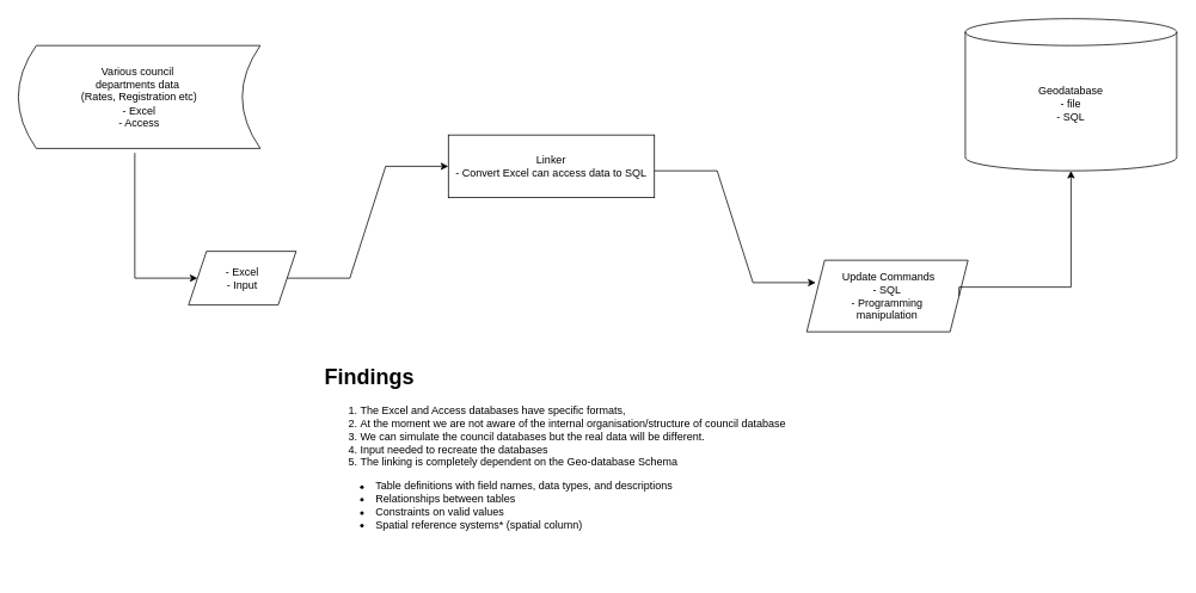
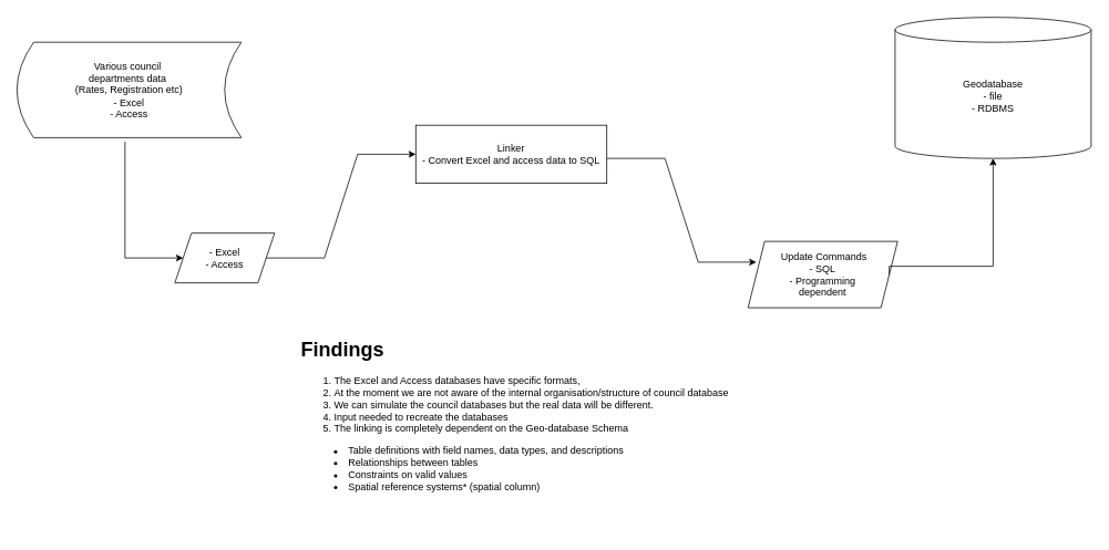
- <mxCell id="6" value="Geodatabase&lt;div&gt;- file&lt;/div&gt;&lt;div&gt;- SQL&lt;/div&gt;" style="text;html=1;align=center;verticalAlign=middle;whiteSpace=wrap;rounded=0;" vertex="1" parent="4"><mxGeometry x="88" y="80" width="60" height="30" as="geometry" /></mxCell>
+ <mxCell id="6" value="Geodatabase&lt;div&gt;- file&lt;/div&gt;&lt;div&gt;- RDBMS&lt;/div&gt;" style="text;html=1;align=center;verticalAlign=middle;whiteSpace=wrap;rounded=0;" vertex="1" parent="4"><mxGeometry x="88" y="80" width="60" height="30" as="geometry" /></mxCell>
- <mxCell id="3" value="Linker&lt;div&gt;- Convert Excel can access data to SQL&lt;/div&gt;" style="rounded=0;whiteSpace=wrap;html=1;" vertex="1" parent="1"><mxGeometry x="500" y="150" width="230" height="70" as="geometry" /></mxCell>
+ <mxCell id="3" value="Linker&lt;div&gt;- Convert Excel and access data to SQL&lt;/div&gt;" style="rounded=0;whiteSpace=wrap;html=1;" vertex="1" parent="1"><mxGeometry x="500" y="150" width="230" height="70" as="geometry" /></mxCell>
- <mxCell id="9" value="&lt;div&gt;- Excel&lt;/div&gt;&lt;div&gt;- Input&lt;/div&gt;" style="text;html=1;align=center;verticalAlign=middle;whiteSpace=wrap;rounded=0;" vertex="1" parent="7"><mxGeometry x="30" y="15" width="60" height="30" as="geometry" /></mxCell>
+ <mxCell id="9" value="&lt;div&gt;- Excel&lt;/div&gt;&lt;div&gt;- Access&lt;/div&gt;" style="text;html=1;align=center;verticalAlign=middle;whiteSpace=wrap;rounded=0;" vertex="1" parent="7"><mxGeometry x="30" y="15" width="60" height="30" as="geometry" /></mxCell>
- <mxCell id="12" value="&lt;div&gt;&amp;nbsp;Update Commands&lt;/div&gt;&lt;div&gt;-&amp;nbsp;&lt;span style=&quot;background-color: initial;&quot;&gt;SQL&lt;/span&gt;&lt;/div&gt;&lt;div&gt;&lt;span style=&quot;background-color: initial;&quot;&gt;- Programming manipulation&lt;/span&gt;&lt;/div&gt;" style="text;html=1;align=center;verticalAlign=middle;whiteSpace=wrap;rounded=0;" vertex="1" parent="10"><mxGeometry x="30" y="20" width="120" height="40" as="geometry" /></mxCell>
+ <mxCell id="12" value="&lt;div&gt;&amp;nbsp;Update Commands&lt;/div&gt;&lt;div&gt;-&amp;nbsp;&lt;span style=&quot;background-color: initial;&quot;&gt;SQL&lt;/span&gt;&lt;/div&gt;&lt;div&gt;&lt;span style=&quot;background-color: initial;&quot;&gt;- Programming dependent&lt;/span&gt;&lt;/div&gt;" style="text;html=1;align=center;verticalAlign=middle;whiteSpace=wrap;rounded=0;" vertex="1" parent="10"><mxGeometry x="30" y="20" width="120" height="40" as="geometry" /></mxCell>
